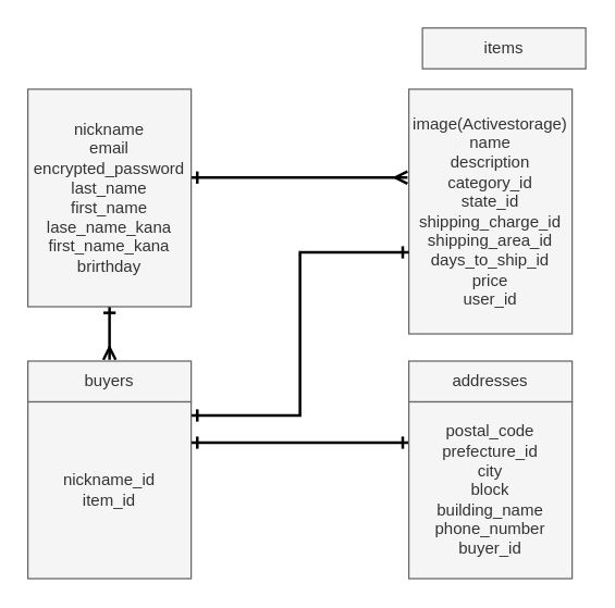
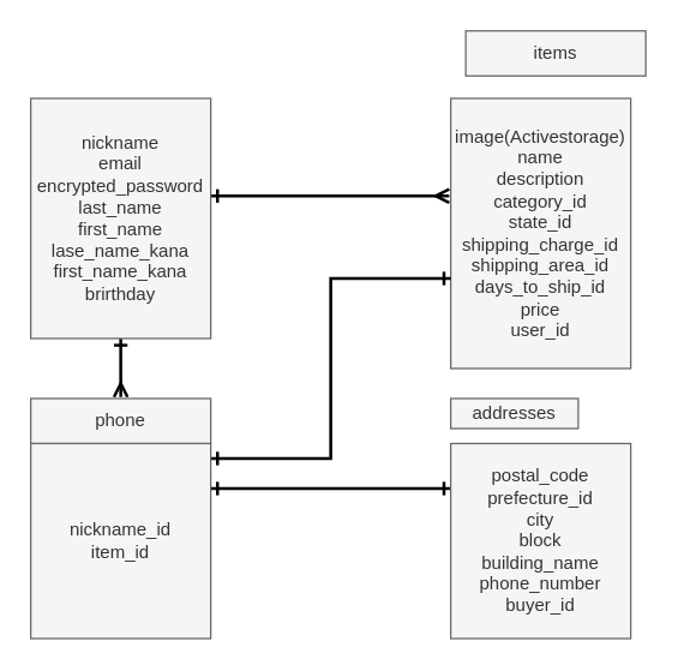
- <mxCell id="9" value="buyers" style="whiteSpace=wrap;html=1;fillColor=#f5f5f5;strokeColor=#666666;fontColor=#333333;" parent="1" vertex="1"><mxGeometry x="20" y="265" width="120" height="30" as="geometry" /></mxCell>
+ <mxCell id="9" value="phone" style="whiteSpace=wrap;html=1;fillColor=#f5f5f5;strokeColor=#666666;fontColor=#333333;" parent="1" vertex="1"><mxGeometry x="20" y="265" width="120" height="30" as="geometry" /></mxCell>
- <mxCell id="10" value="addresses" style="whiteSpace=wrap;html=1;fillColor=#f5f5f5;strokeColor=#666666;fontColor=#333333;" parent="1" vertex="1"><mxGeometry x="300" y="265" width="120" height="30" as="geometry" /></mxCell>
+ <mxCell id="10" value="addresses" style="whiteSpace=wrap;html=1;fillColor=#f5f5f5;strokeColor=#666666;fontColor=#333333;" parent="1" vertex="1"><mxGeometry x="300" y="265" width="85" height="20" as="geometry" /></mxCell>
